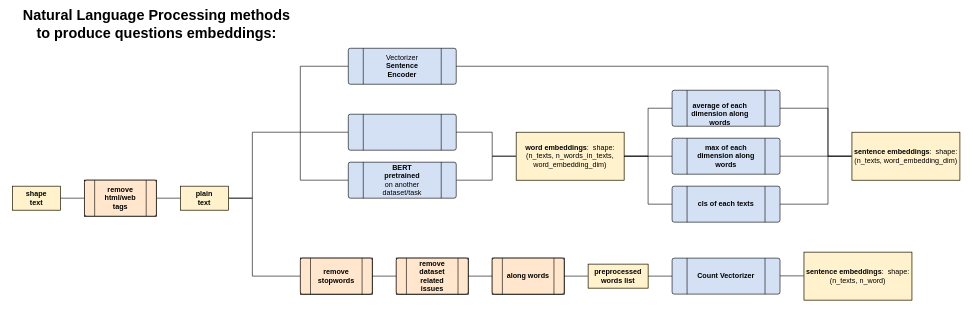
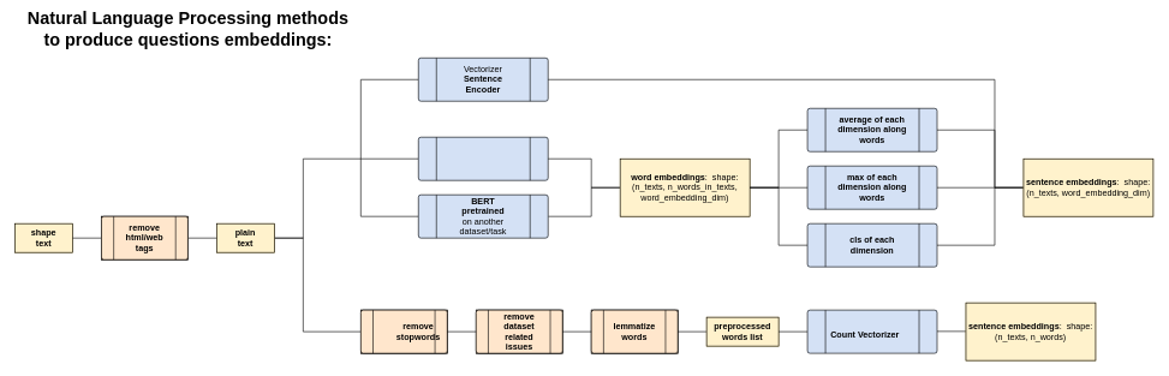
- <mxCell id="56" value="&lt;b&gt;average of each dimension along words&lt;/b&gt;" style="text;html=1;strokeColor=none;fillColor=none;align=center;verticalAlign=middle;whiteSpace=wrap;rounded=0;" parent="54" vertex="1"><mxGeometry x="20" y="25" width="120" height="30" as="geometry" /></mxCell>
+ <mxCell id="56" value="&lt;b&gt;average of each dimension along words&lt;/b&gt;" style="text;html=1;strokeColor=none;fillColor=none;align=center;verticalAlign=middle;whiteSpace=wrap;rounded=0;" parent="54" vertex="1"><mxGeometry x="30" y="15" width="120" height="30" as="geometry" /></mxCell>
- <mxCell id="53" value="&lt;b&gt;cls of each texts&lt;br&gt;&lt;/b&gt;" style="text;html=1;strokeColor=none;fillColor=none;align=center;verticalAlign=middle;whiteSpace=wrap;rounded=0;" parent="51" vertex="1"><mxGeometry x="30" y="15" width="120" height="30" as="geometry" /></mxCell>
+ <mxCell id="53" value="&lt;b&gt;cls of each dimension&lt;br&gt;&lt;/b&gt;" style="text;html=1;strokeColor=none;fillColor=none;align=center;verticalAlign=middle;whiteSpace=wrap;rounded=0;" parent="51" vertex="1"><mxGeometry x="30" y="15" width="120" height="30" as="geometry" /></mxCell>
- <mxCell id="25" value="&lt;b&gt;remove stopwords&lt;/b&gt;" style="text;html=1;strokeColor=none;fillColor=#ffe6cc;align=center;verticalAlign=middle;whiteSpace=wrap;rounded=0;" parent="23" vertex="1"><mxGeometry x="40" y="15" width="40" height="30" as="geometry" /></mxCell>
+ <mxCell id="25" value="&lt;b&gt;remove stopwords&lt;/b&gt;" style="text;html=1;strokeColor=none;fillColor=#ffe6cc;align=center;verticalAlign=middle;whiteSpace=wrap;rounded=0;" parent="23" vertex="1"><mxGeometry x="60" y="15" width="40" height="30" as="geometry" /></mxCell>
- <mxCell id="34" value="&lt;b&gt;along words&lt;br&gt;&lt;/b&gt;" style="text;html=1;strokeColor=none;fillColor=#ffe6cc;align=center;verticalAlign=middle;whiteSpace=wrap;rounded=0;" parent="32" vertex="1"><mxGeometry x="20" y="15" width="80" height="30" as="geometry" /></mxCell>
+ <mxCell id="34" value="&lt;b&gt;lemmatize words&lt;br&gt;&lt;/b&gt;" style="text;html=1;strokeColor=none;fillColor=#ffe6cc;align=center;verticalAlign=middle;whiteSpace=wrap;rounded=0;" parent="32" vertex="1"><mxGeometry x="20" y="15" width="80" height="30" as="geometry" /></mxCell>
- <mxCell id="67" value="&lt;b&gt;Count Vectorizer&lt;br&gt;&lt;/b&gt;" style="text;html=1;strokeColor=none;fillColor=none;align=center;verticalAlign=middle;whiteSpace=wrap;rounded=0;" parent="65" vertex="1"><mxGeometry x="30" y="15" width="120" height="30" as="geometry" /></mxCell>
+ <mxCell id="67" value="&lt;b&gt;Count Vectorizer&lt;br&gt;&lt;/b&gt;" style="text;html=1;strokeColor=none;fillColor=none;align=center;verticalAlign=middle;whiteSpace=wrap;rounded=0;" parent="65" vertex="1"><mxGeometry x="20" y="20" width="120" height="30" as="geometry" /></mxCell>
- <mxCell id="71" value="&lt;b&gt;sentence embeddings&lt;/b&gt;:&amp;nbsp; shape: &lt;br&gt;(n_texts, n_word)" style="text;html=1;strokeColor=none;fillColor=none;align=center;verticalAlign=middle;whiteSpace=wrap;rounded=0;" parent="69" vertex="1"><mxGeometry y="20" width="180" height="40" as="geometry" /></mxCell>
+ <mxCell id="71" value="&lt;b&gt;sentence embeddings&lt;/b&gt;:&amp;nbsp; shape: &lt;br&gt;(n_texts, n_words)" style="text;html=1;strokeColor=none;fillColor=none;align=center;verticalAlign=middle;whiteSpace=wrap;rounded=0;" parent="69" vertex="1"><mxGeometry y="20" width="180" height="40" as="geometry" /></mxCell>
